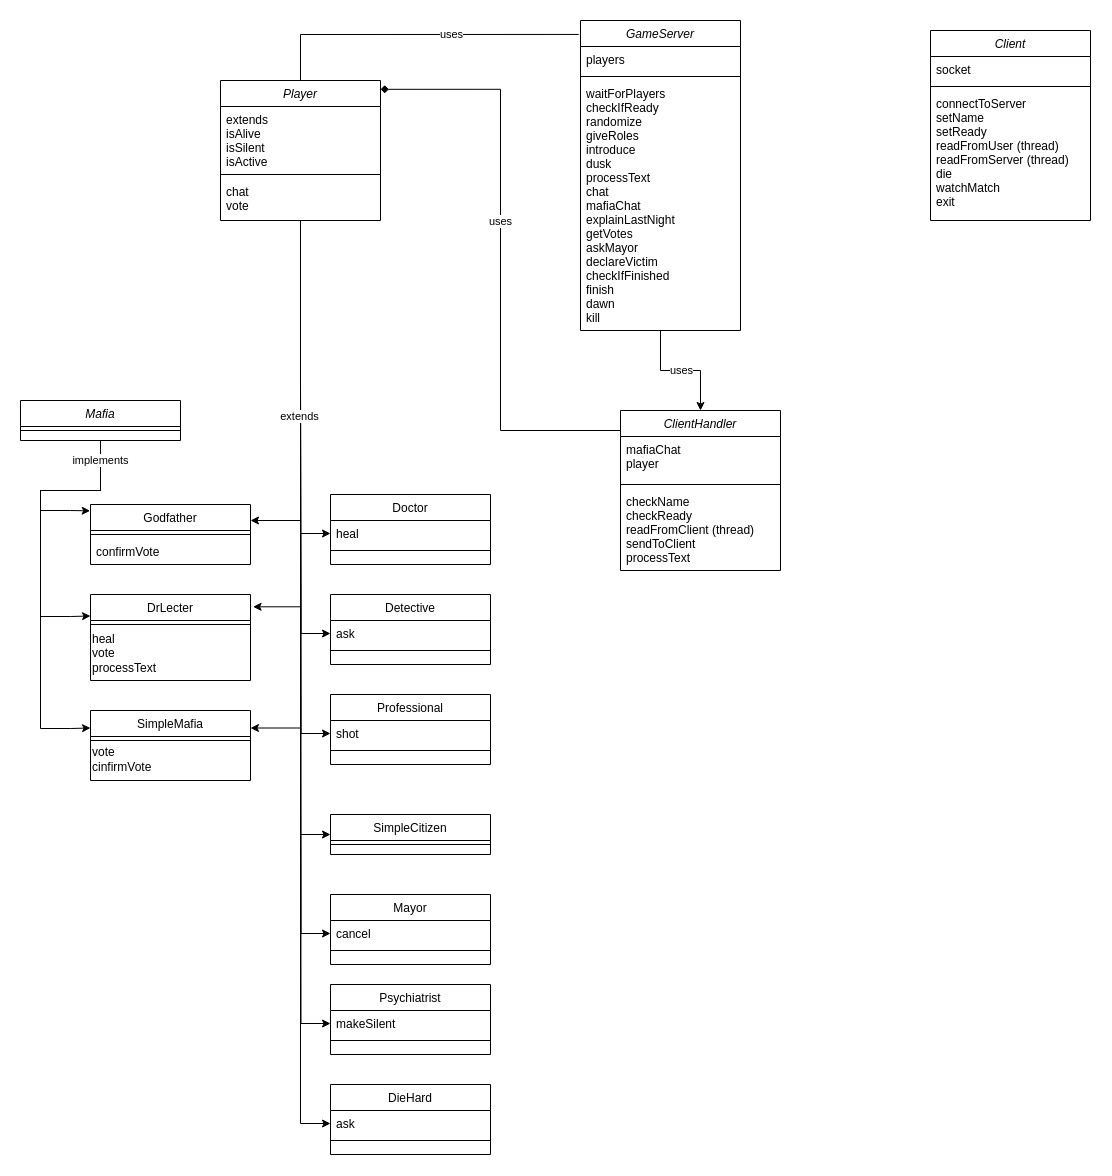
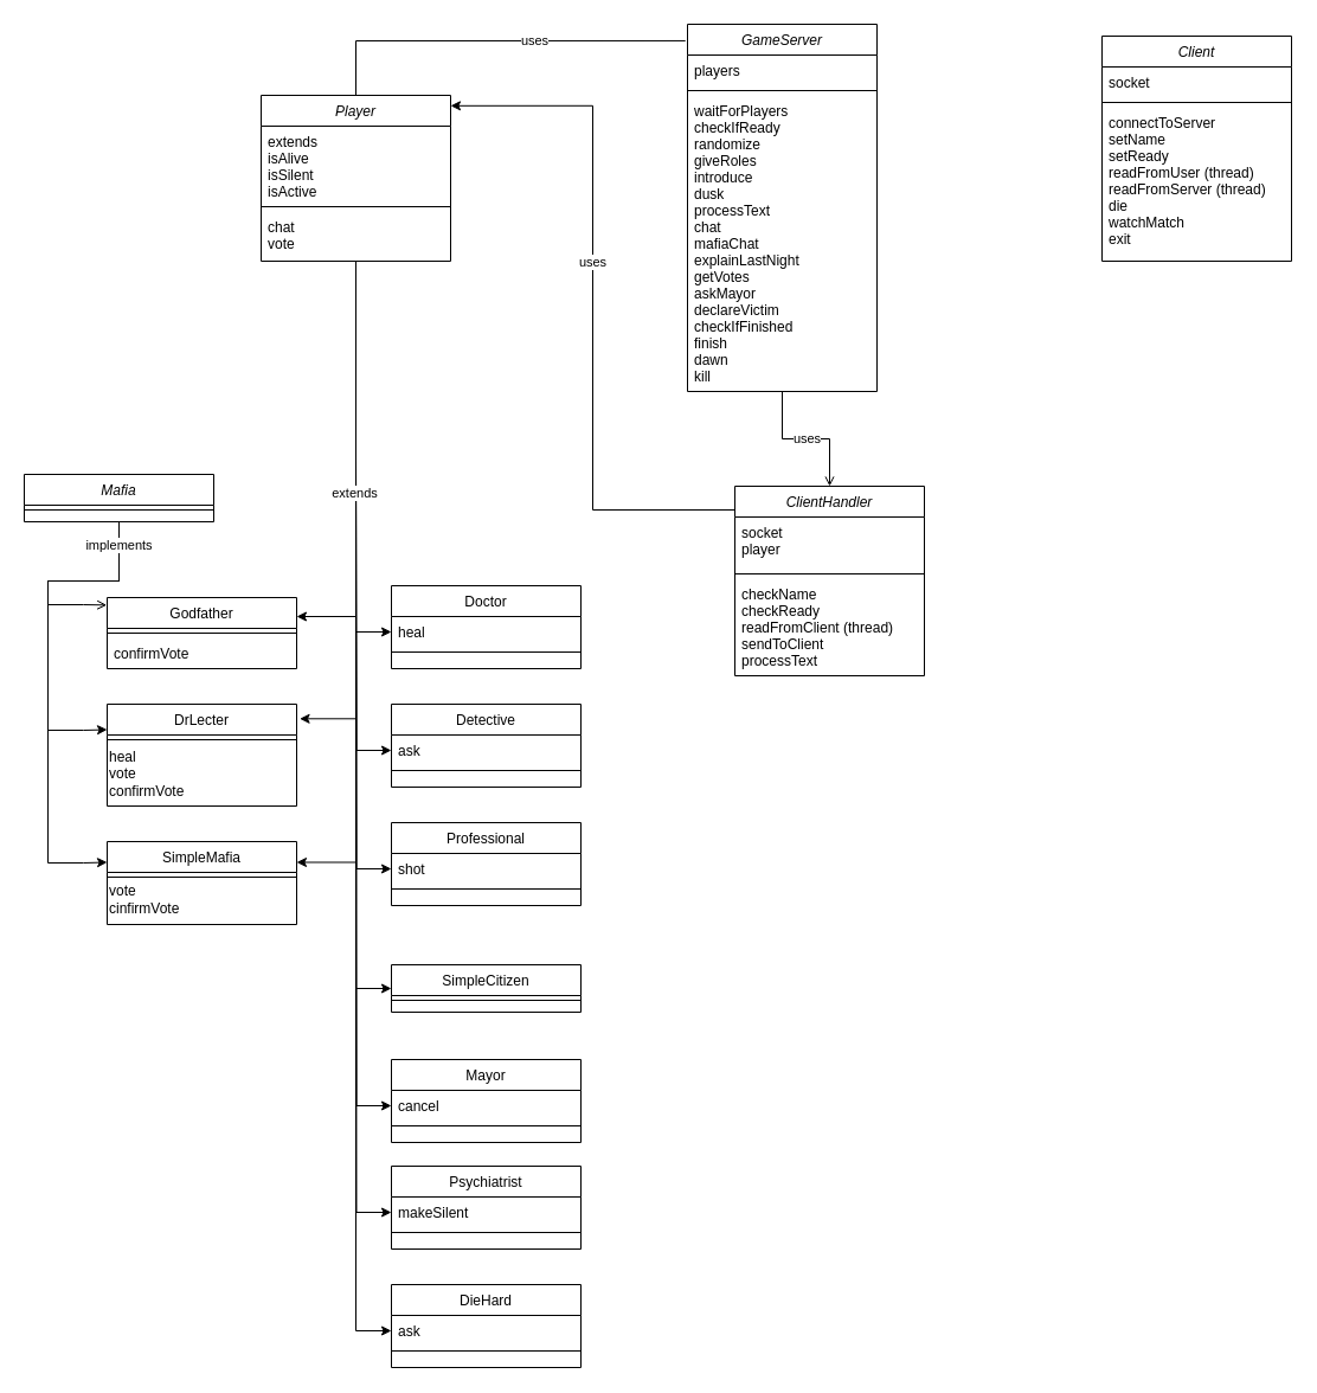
- <mxCell id="60" style="edgeStyle=orthogonalEdgeStyle;rounded=0;orthogonalLoop=1;jettySize=auto;html=1;entryX=1;entryY=0.063;entryDx=0;entryDy=0;entryPerimeter=0;endArrow=diamond;" edge="1" parent="1" source="62" target="2"><mxGeometry relative="1" as="geometry"><Array as="points"><mxPoint x="500" y="430" /><mxPoint x="500" y="89" /></Array></mxGeometry></mxCell>
+ <mxCell id="60" style="edgeStyle=orthogonalEdgeStyle;rounded=0;orthogonalLoop=1;jettySize=auto;html=1;entryX=1;entryY=0.063;entryDx=0;entryDy=0;entryPerimeter=0;" edge="1" parent="1" source="62" target="2"><mxGeometry relative="1" as="geometry"><Array as="points"><mxPoint x="500" y="430" /><mxPoint x="500" y="89" /></Array></mxGeometry></mxCell>
- <mxCell id="48" style="edgeStyle=orthogonalEdgeStyle;rounded=0;orthogonalLoop=1;jettySize=auto;html=1;entryX=0.5;entryY=0;entryDx=0;entryDy=0;" edge="1" parent="1" source="50" target="62"><mxGeometry relative="1" as="geometry" /></mxCell>
+ <mxCell id="48" style="edgeStyle=orthogonalEdgeStyle;rounded=0;orthogonalLoop=1;jettySize=auto;html=1;entryX=0.5;entryY=0;entryDx=0;entryDy=0;endArrow=open;" edge="1" parent="1" source="50" target="62"><mxGeometry relative="1" as="geometry" /></mxCell>
- <mxCell id="63" value="mafiaChat&#10;player" style="text;align=left;verticalAlign=top;spacingLeft=4;spacingRight=4;overflow=hidden;rotatable=0;points=[[0,0.5],[1,0.5]];portConstraint=eastwest;" vertex="1" parent="62"><mxGeometry y="26" width="160" height="44" as="geometry" /></mxCell>
+ <mxCell id="63" value="socket&#10;player" style="text;align=left;verticalAlign=top;spacingLeft=4;spacingRight=4;overflow=hidden;rotatable=0;points=[[0,0.5],[1,0.5]];portConstraint=eastwest;" vertex="1" parent="62"><mxGeometry y="26" width="160" height="44" as="geometry" /></mxCell>
- <mxCell id="54" style="edgeStyle=orthogonalEdgeStyle;rounded=0;orthogonalLoop=1;jettySize=auto;html=1;entryX=-0.002;entryY=0.106;entryDx=0;entryDy=0;entryPerimeter=0;" edge="1" parent="1" source="58" target="6"><mxGeometry relative="1" as="geometry"><Array as="points"><mxPoint x="100" y="490" /><mxPoint x="40" y="490" /><mxPoint x="40" y="510" /><mxPoint x="70" y="510" /></Array></mxGeometry></mxCell>
+ <mxCell id="54" style="edgeStyle=orthogonalEdgeStyle;rounded=0;orthogonalLoop=1;jettySize=auto;html=1;entryX=-0.002;entryY=0.106;entryDx=0;entryDy=0;entryPerimeter=0;endArrow=open;" edge="1" parent="1" source="58" target="6"><mxGeometry relative="1" as="geometry"><Array as="points"><mxPoint x="100" y="490" /><mxPoint x="40" y="490" /><mxPoint x="40" y="510" /><mxPoint x="70" y="510" /></Array></mxGeometry></mxCell>
- <mxCell id="11" value="heal&lt;br&gt;vote&lt;br&gt;processText" style="text;html=1;align=left;verticalAlign=middle;resizable=0;points=[];autosize=1;strokeColor=none;" vertex="1" parent="9"><mxGeometry y="34" width="160" height="50" as="geometry" /></mxCell>
+ <mxCell id="11" value="heal&lt;br&gt;vote&lt;br&gt;confirmVote" style="text;html=1;align=left;verticalAlign=middle;resizable=0;points=[];autosize=1;strokeColor=none;" vertex="1" parent="9"><mxGeometry y="34" width="160" height="50" as="geometry" /></mxCell>
